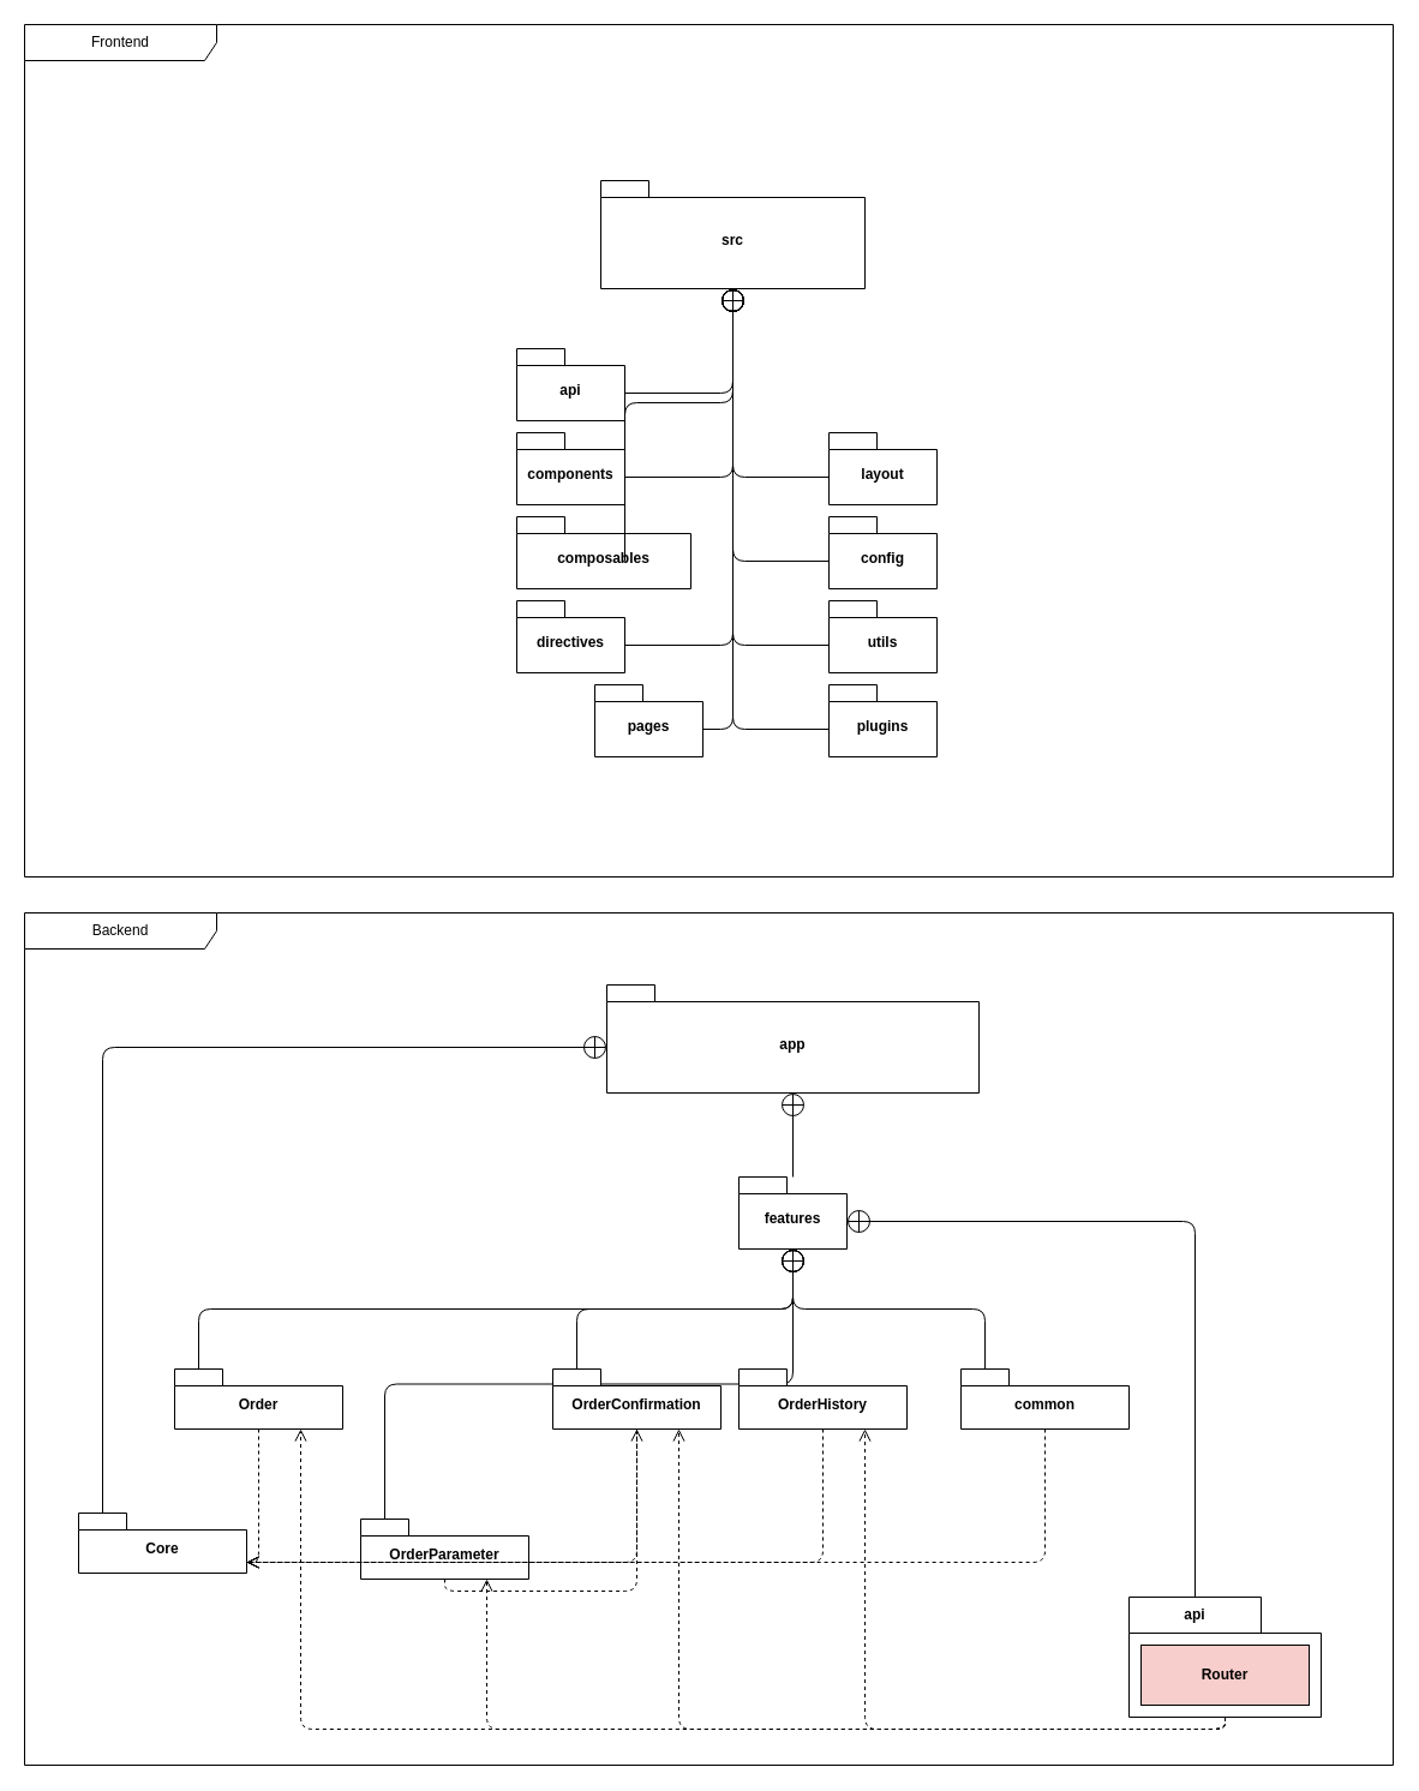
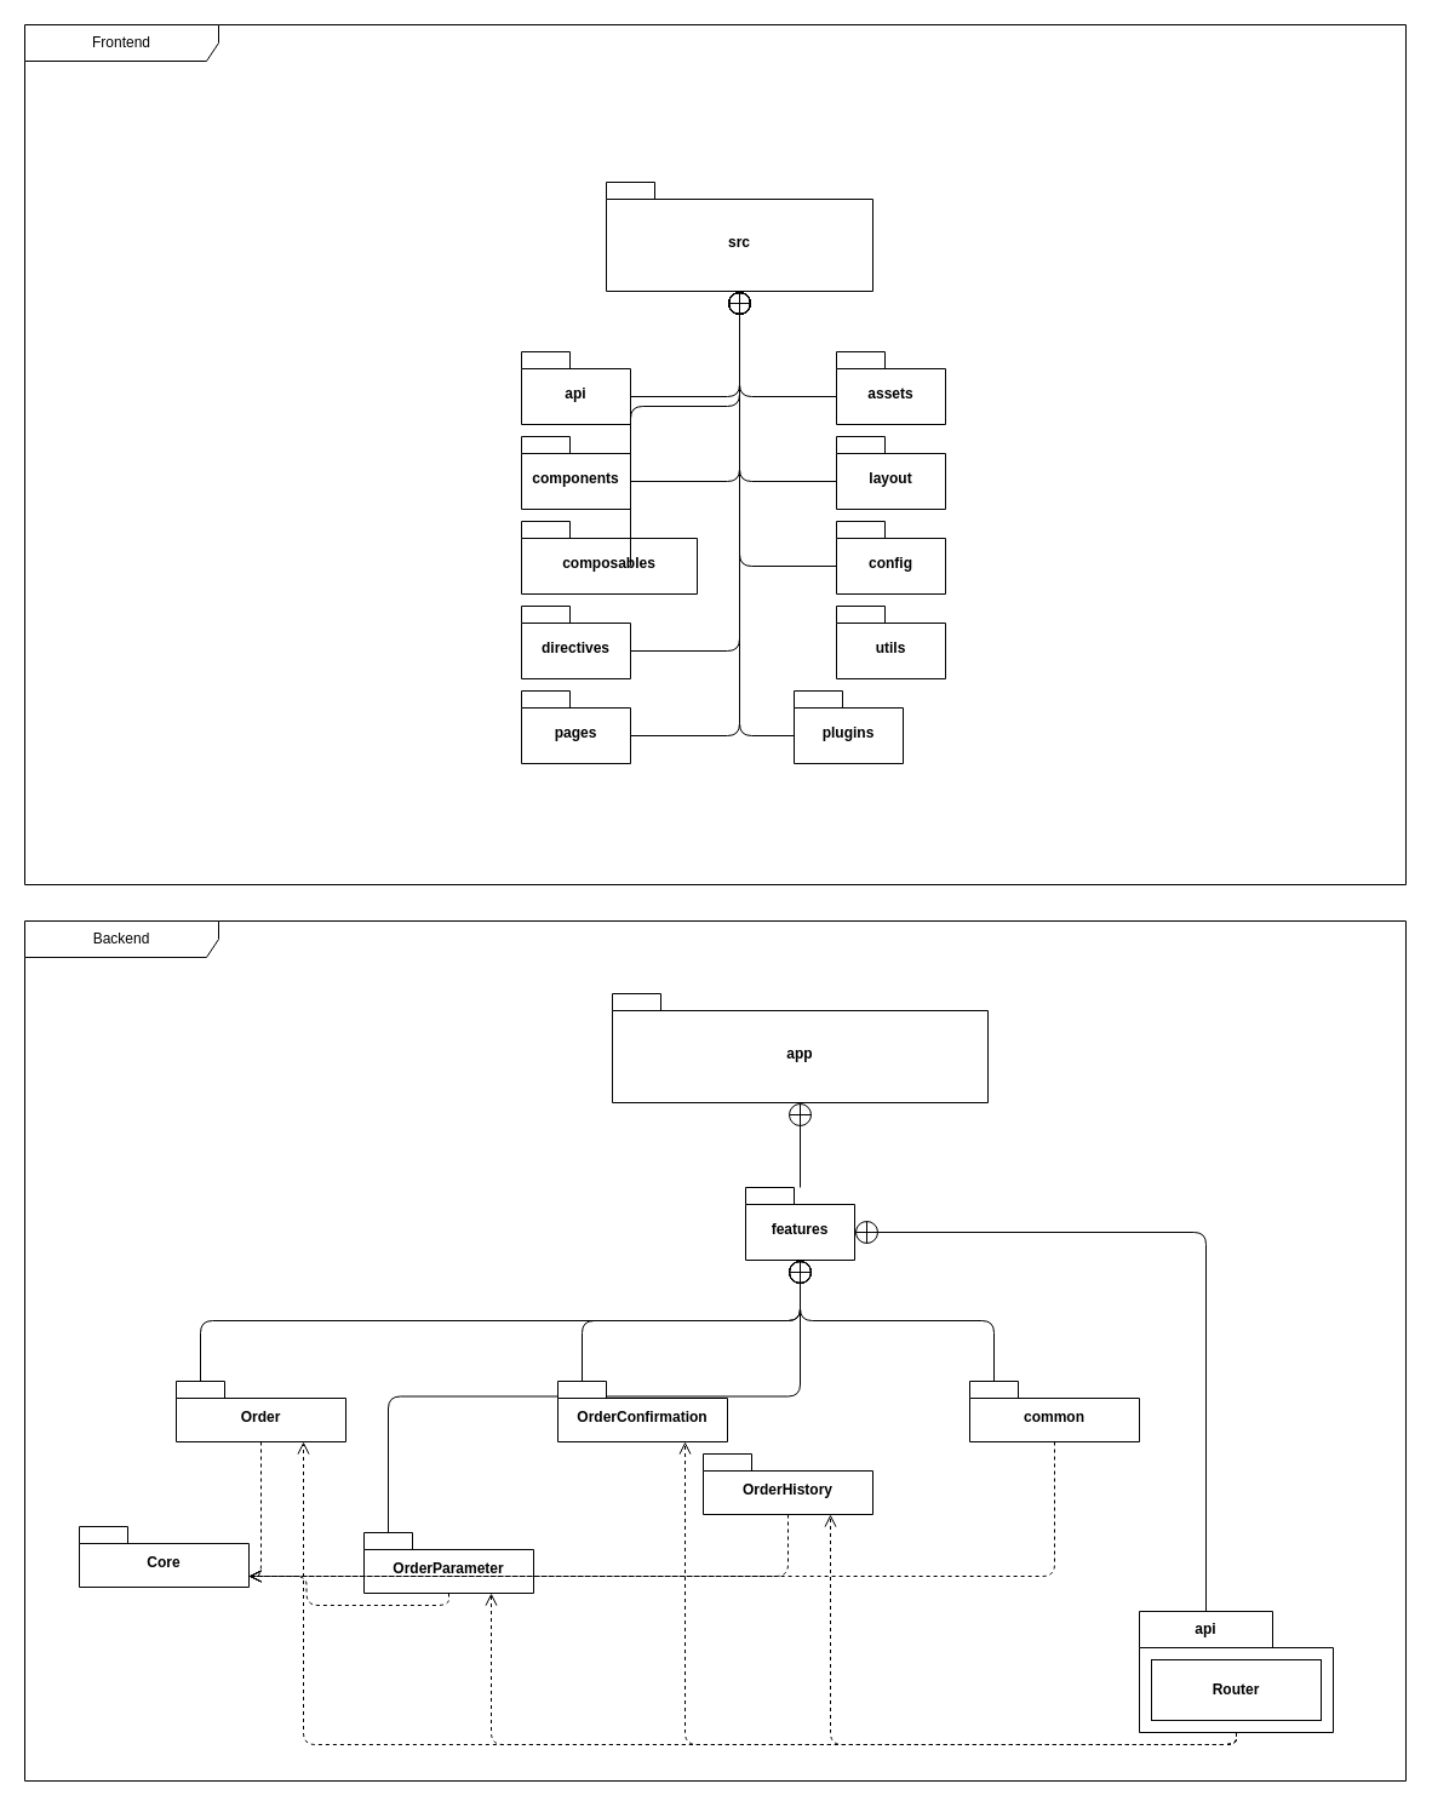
+ <mxCell id="33" value="assets" style="shape=folder;fontStyle=1;spacingTop=10;tabWidth=40;tabHeight=14;tabPosition=left;html=1;whiteSpace=wrap;" parent="29" vertex="1"><mxGeometry x="670" y="270" width="90" height="60" as="geometry" /></mxCell>
+ <mxCell id="46" value="" style="endArrow=circlePlus;startArrow=none;endFill=0;startFill=0;endSize=8;html=1;rounded=1;edgeStyle=orthogonalEdgeStyle;exitX=0;exitY=0;exitDx=0;exitDy=37;exitPerimeter=0;" parent="29" source="33" target="30" edge="1"><mxGeometry width="160" relative="1" as="geometry"><mxPoint x="510" y="317" as="sourcePoint" /><mxPoint x="568" y="230" as="targetPoint" /></mxGeometry></mxCell>
- <mxCell id="49" value="" style="endArrow=circlePlus;startArrow=none;endFill=0;startFill=0;endSize=8;html=1;rounded=1;edgeStyle=orthogonalEdgeStyle;exitX=0;exitY=0;exitDx=0;exitDy=37;exitPerimeter=0;" parent="29" source="40" target="30" edge="1"><mxGeometry width="160" relative="1" as="geometry"><mxPoint x="680" y="457" as="sourcePoint" /><mxPoint x="600" y="230" as="targetPoint" /></mxGeometry></mxCell>
- <mxCell id="38" value="pages" style="shape=folder;fontStyle=1;spacingTop=10;tabWidth=40;tabHeight=14;tabPosition=left;html=1;whiteSpace=wrap;" parent="29" vertex="1"><mxGeometry x="475" y="550" width="90" height="60" as="geometry" /></mxCell>
+ <mxCell id="38" value="pages" style="shape=folder;fontStyle=1;spacingTop=10;tabWidth=40;tabHeight=14;tabPosition=left;html=1;whiteSpace=wrap;" parent="29" vertex="1"><mxGeometry x="410" y="550" width="90" height="60" as="geometry" /></mxCell>
- <mxCell id="39" value="plugins" style="shape=folder;fontStyle=1;spacingTop=10;tabWidth=40;tabHeight=14;tabPosition=left;html=1;whiteSpace=wrap;" parent="29" vertex="1"><mxGeometry x="670" y="550" width="90" height="60" as="geometry" /></mxCell>
+ <mxCell id="39" value="plugins" style="shape=folder;fontStyle=1;spacingTop=10;tabWidth=40;tabHeight=14;tabPosition=left;html=1;whiteSpace=wrap;" parent="29" vertex="1"><mxGeometry x="635" y="550" width="90" height="60" as="geometry" /></mxCell>
- <mxCell id="8" value="" style="endArrow=circlePlus;startArrow=none;endFill=0;startFill=0;endSize=8;html=1;rounded=1;edgeStyle=orthogonalEdgeStyle;entryX=0;entryY=0;entryDx=0;entryDy=52;entryPerimeter=0;exitX=0;exitY=0;exitDx=20;exitDy=0;exitPerimeter=0;" parent="2" source="20" target="3" edge="1"><mxGeometry width="160" relative="1" as="geometry"><mxPoint x="-40" y="510" as="sourcePoint" /><mxPoint x="650" y="110" as="targetPoint" /></mxGeometry></mxCell>
- <mxCell id="25" value="OrderHistory" style="shape=folder;fontStyle=1;spacingTop=10;tabWidth=40;tabHeight=14;tabPosition=left;html=1;whiteSpace=wrap;" parent="2" vertex="1"><mxGeometry x="595" y="380" width="140" height="50" as="geometry" /></mxCell>
+ <mxCell id="25" value="OrderHistory" style="shape=folder;fontStyle=1;spacingTop=10;tabWidth=40;tabHeight=14;tabPosition=left;html=1;whiteSpace=wrap;" parent="2" vertex="1"><mxGeometry x="560" y="440" width="140" height="50" as="geometry" /></mxCell>
- <mxCell id="24" value="" style="endArrow=open;startArrow=none;endFill=0;startFill=0;endSize=8;html=1;rounded=1;edgeStyle=orthogonalEdgeStyle;elbow=vertical;dashed=1;exitX=0.5;exitY=1;exitDx=0;exitDy=0;exitPerimeter=0;entryX=0;entryY=0;entryDx=140;entryDy=41;entryPerimeter=0;" parent="2" source="23" target="20" edge="1"><mxGeometry width="160" relative="1" as="geometry"><mxPoint x="895" y="660" as="sourcePoint" /><mxPoint x="-5" y="750" as="targetPoint" /></mxGeometry></mxCell>
- <mxCell id="22" value="" style="endArrow=open;startArrow=none;endFill=0;startFill=0;endSize=8;html=1;rounded=1;edgeStyle=orthogonalEdgeStyle;elbow=vertical;dashed=1;exitX=0.5;exitY=1;exitDx=0;exitDy=0;exitPerimeter=0;" parent="2" source="19" target="23" edge="1"><mxGeometry width="160" relative="1" as="geometry"><mxPoint x="535" y="660" as="sourcePoint" /><mxPoint x="15" y="570" as="targetPoint" /></mxGeometry></mxCell>
+ <mxCell id="22" value="" style="endArrow=open;startArrow=none;endFill=0;startFill=0;endSize=8;html=1;rounded=1;edgeStyle=orthogonalEdgeStyle;elbow=vertical;dashed=1;exitX=0.5;exitY=1;exitDx=0;exitDy=0;exitPerimeter=0;entryX=0;entryY=0;entryDx=140;entryDy=41;entryPerimeter=0;" parent="2" source="19" target="20" edge="1"><mxGeometry width="160" relative="1" as="geometry"><mxPoint x="535" y="660" as="sourcePoint" /><mxPoint x="15" y="570" as="targetPoint" /></mxGeometry></mxCell>
- <mxCell id="10" value="&lt;b style=&quot;border-color: var(--border-color);&quot;&gt;Router&lt;/b&gt;" style="html=1;whiteSpace=wrap;fillColor=#f8cecc;" parent="9" vertex="1"><mxGeometry x="10" y="40" width="140" height="50" as="geometry" /></mxCell>
+ <mxCell id="10" value="&lt;b style=&quot;border-color: var(--border-color);&quot;&gt;Router&lt;/b&gt;" style="html=1;whiteSpace=wrap;" parent="9" vertex="1"><mxGeometry x="10" y="40" width="140" height="50" as="geometry" /></mxCell>
